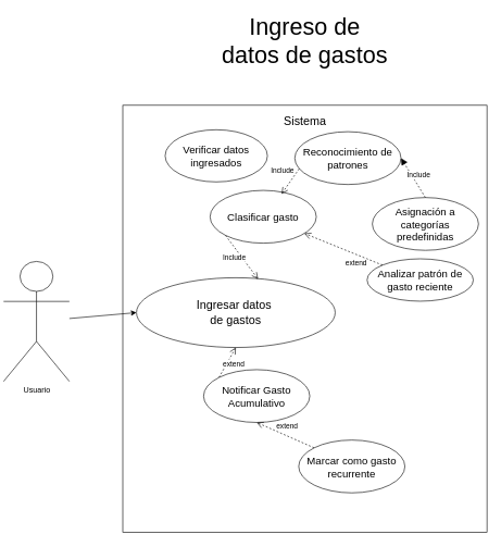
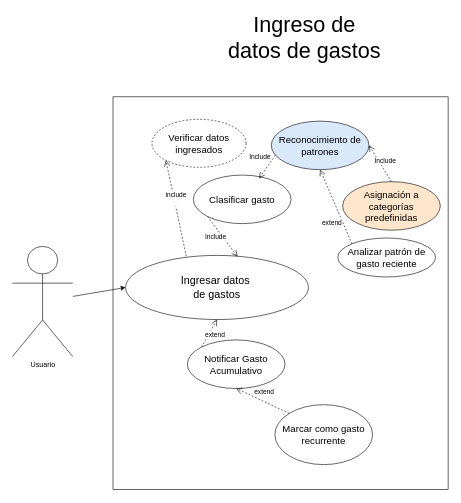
- <mxCell id="4" value="&lt;font style=&quot;font-size: 36px;&quot;&gt;Ingreso de datos de gastos&lt;/font&gt;" style="text;html=1;align=center;verticalAlign=middle;whiteSpace=wrap;rounded=0;" parent="1" vertex="1"><mxGeometry x="339" y="20" width="257" height="83" as="geometry" /></mxCell>
+ <mxCell id="4" value="&lt;font style=&quot;font-size: 36px;&quot;&gt;Ingreso de datos de gastos&lt;/font&gt;" style="text;html=1;align=center;verticalAlign=middle;whiteSpace=wrap;rounded=0;" parent="1" vertex="1"><mxGeometry x="379" y="20" width="257" height="83" as="geometry" /></mxCell>
- <mxCell id="5" value="&lt;font style=&quot;font-size: 18px;&quot;&gt;Sistema&lt;/font&gt;" style="text;html=1;align=center;verticalAlign=middle;whiteSpace=wrap;rounded=0;" parent="1" vertex="1"><mxGeometry x="437.5" y="171" width="60" height="30" as="geometry" /></mxCell>
- <mxCell id="7" value="&lt;font size=&quot;3&quot;&gt;Verificar datos ingresados&lt;/font&gt;" style="ellipse;whiteSpace=wrap;html=1;" parent="1" vertex="1"><mxGeometry x="253" y="198" width="157" height="80" as="geometry" /></mxCell>
+ <mxCell id="7" value="&lt;font size=&quot;3&quot;&gt;Verificar datos ingresados&lt;/font&gt;" style="ellipse;whiteSpace=wrap;html=1;dashed=1;" parent="1" vertex="1"><mxGeometry x="253" y="198" width="157" height="80" as="geometry" /></mxCell>
- <mxCell id="16" value="&lt;font size=&quot;3&quot;&gt;Reconocimiento de patrones&lt;/font&gt;" style="ellipse;whiteSpace=wrap;html=1;" parent="1" vertex="1"><mxGeometry x="452" y="201" width="163" height="81" as="geometry" /></mxCell>
+ <mxCell id="16" value="&lt;font size=&quot;3&quot;&gt;Reconocimiento de patrones&lt;/font&gt;" style="ellipse;whiteSpace=wrap;html=1;fillColor=#dae8fc;" parent="1" vertex="1"><mxGeometry x="452" y="201" width="163" height="81" as="geometry" /></mxCell>
- <mxCell id="19" value="Include" style="html=1;verticalAlign=bottom;endArrow=block;dashed=1;endSize=8;curved=0;rounded=0;entryX=1;entryY=0.5;entryDx=0;entryDy=0;exitX=0.5;exitY=0;exitDx=0;exitDy=0;" parent="1" source="18" target="16" edge="1"><mxGeometry x="-0.228" y="-4" relative="1" as="geometry"><mxPoint x="414" y="301" as="sourcePoint" /><mxPoint x="490" y="264" as="targetPoint" /><mxPoint as="offset" /></mxGeometry></mxCell>
+ <mxCell id="19" value="Include" style="html=1;verticalAlign=bottom;endArrow=open;dashed=1;endSize=8;curved=0;rounded=0;entryX=1;entryY=0.5;entryDx=0;entryDy=0;exitX=0.5;exitY=0;exitDx=0;exitDy=0;" parent="1" source="18" target="16" edge="1"><mxGeometry x="-0.228" y="-4" relative="1" as="geometry"><mxPoint x="414" y="301" as="sourcePoint" /><mxPoint x="490" y="264" as="targetPoint" /><mxPoint as="offset" /></mxGeometry></mxCell>
- <mxCell id="18" value="&lt;font size=&quot;3&quot;&gt;Asignación a categorías predefinidas&lt;/font&gt;" style="ellipse;whiteSpace=wrap;html=1;" parent="1" vertex="1"><mxGeometry x="571" y="302" width="163" height="81" as="geometry" /></mxCell>
+ <mxCell id="18" value="&lt;font size=&quot;3&quot;&gt;Asignación a categorías predefinidas&lt;/font&gt;" style="ellipse;whiteSpace=wrap;html=1;fillColor=#ffe6cc;" parent="1" vertex="1"><mxGeometry x="571" y="302" width="163" height="81" as="geometry" /></mxCell>
- <mxCell id="15" value="extend" style="html=1;verticalAlign=bottom;endArrow=open;dashed=1;endSize=8;curved=0;rounded=0;exitX=0;exitY=0;exitDx=0;exitDy=0;" parent="1" source="14" target="8" edge="1"><mxGeometry x="-0.457" y="21" relative="1" as="geometry"><mxPoint x="547" y="489" as="sourcePoint" /><mxPoint x="422" y="488" as="targetPoint" /><mxPoint as="offset" /></mxGeometry></mxCell>
+ <mxCell id="15" value="extend" style="html=1;verticalAlign=bottom;endArrow=open;dashed=1;endSize=8;curved=0;rounded=0;entryX=0.5;entryY=1;entryDx=0;entryDy=0;exitX=0;exitY=0;exitDx=0;exitDy=0;" parent="1" source="14" target="16" edge="1"><mxGeometry x="-0.457" y="21" relative="1" as="geometry"><mxPoint x="547" y="489" as="sourcePoint" /><mxPoint x="422" y="488" as="targetPoint" /><mxPoint as="offset" /></mxGeometry></mxCell>
+ <mxCell id="9" value="include&lt;div&gt;&lt;br&gt;&lt;/div&gt;" style="html=1;verticalAlign=bottom;endArrow=open;dashed=1;endSize=8;curved=0;rounded=0;entryX=0;entryY=1;entryDx=0;entryDy=0;exitX=0.332;exitY=0.013;exitDx=0;exitDy=0;exitPerimeter=0;" parent="1" source="6" target="7" edge="1"><mxGeometry relative="1" as="geometry"><mxPoint x="524" y="301" as="sourcePoint" /><mxPoint x="444" y="301" as="targetPoint" /></mxGeometry></mxCell>
- <mxCell id="3" value="Usuario" style="shape=umlActor;verticalLabelPosition=bottom;verticalAlign=top;html=1;" parent="1" vertex="1"><mxGeometry x="5" y="400" width="101" height="184" as="geometry" /></mxCell>
+ <mxCell id="3" value="Usuario" style="shape=umlActor;verticalLabelPosition=bottom;verticalAlign=top;html=1;" parent="1" vertex="1"><mxGeometry x="20" y="410" width="101" height="184" as="geometry" /></mxCell>
- <mxCell id="20" value="&lt;font size=&quot;3&quot;&gt;Marcar como gasto recurrente&lt;/font&gt;" style="ellipse;whiteSpace=wrap;html=1;" parent="1" vertex="1"><mxGeometry x="458" y="674" width="163" height="81" as="geometry" /></mxCell>
+ <mxCell id="20" value="&lt;font size=&quot;3&quot;&gt;Marcar como gasto recurrente&lt;/font&gt;" style="ellipse;whiteSpace=wrap;html=1;" parent="1" vertex="1"><mxGeometry x="458" y="674" width="163" height="100" as="geometry" /></mxCell>
